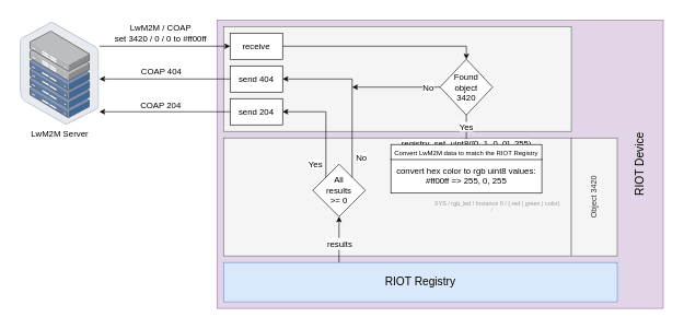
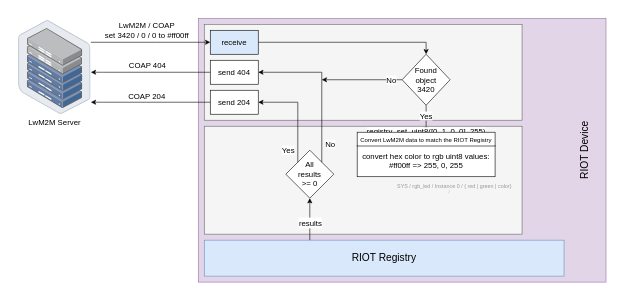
- <mxCell id="20" value="&lt;font color=&quot;#000000&quot; style=&quot;font-size: 13px&quot;&gt;receive&lt;/font&gt;" style="rounded=0;whiteSpace=wrap;html=1;labelBackgroundColor=none;fontSize=17;" parent="1" vertex="1"><mxGeometry x="350" y="50" width="80" height="40" as="geometry" /></mxCell>
+ <mxCell id="20" value="&lt;font color=&quot;#000000&quot; style=&quot;font-size: 13px&quot;&gt;receive&lt;/font&gt;" style="rounded=0;whiteSpace=wrap;html=1;labelBackgroundColor=none;fontSize=17;fillColor=#dae8fc;" parent="1" vertex="1"><mxGeometry x="350" y="50" width="80" height="40" as="geometry" /></mxCell>
- <mxCell id="19" value="Object 3420" style="rounded=0;whiteSpace=wrap;html=1;fillColor=#f5f5f5;strokeColor=#666666;fontColor=#333333;horizontal=0;" parent="1" vertex="1"><mxGeometry x="870" y="210" width="70" height="180" as="geometry" /></mxCell>
